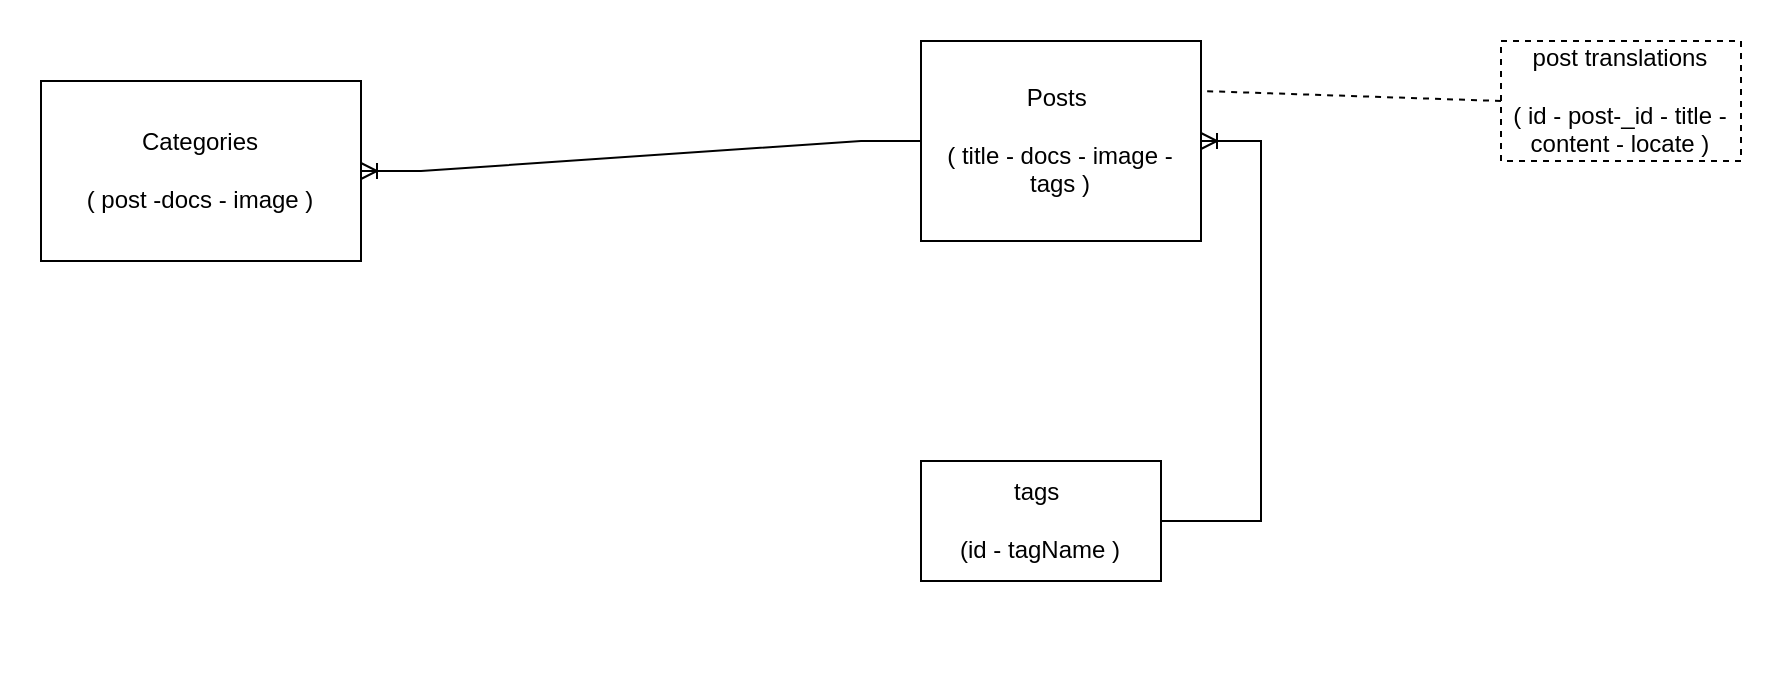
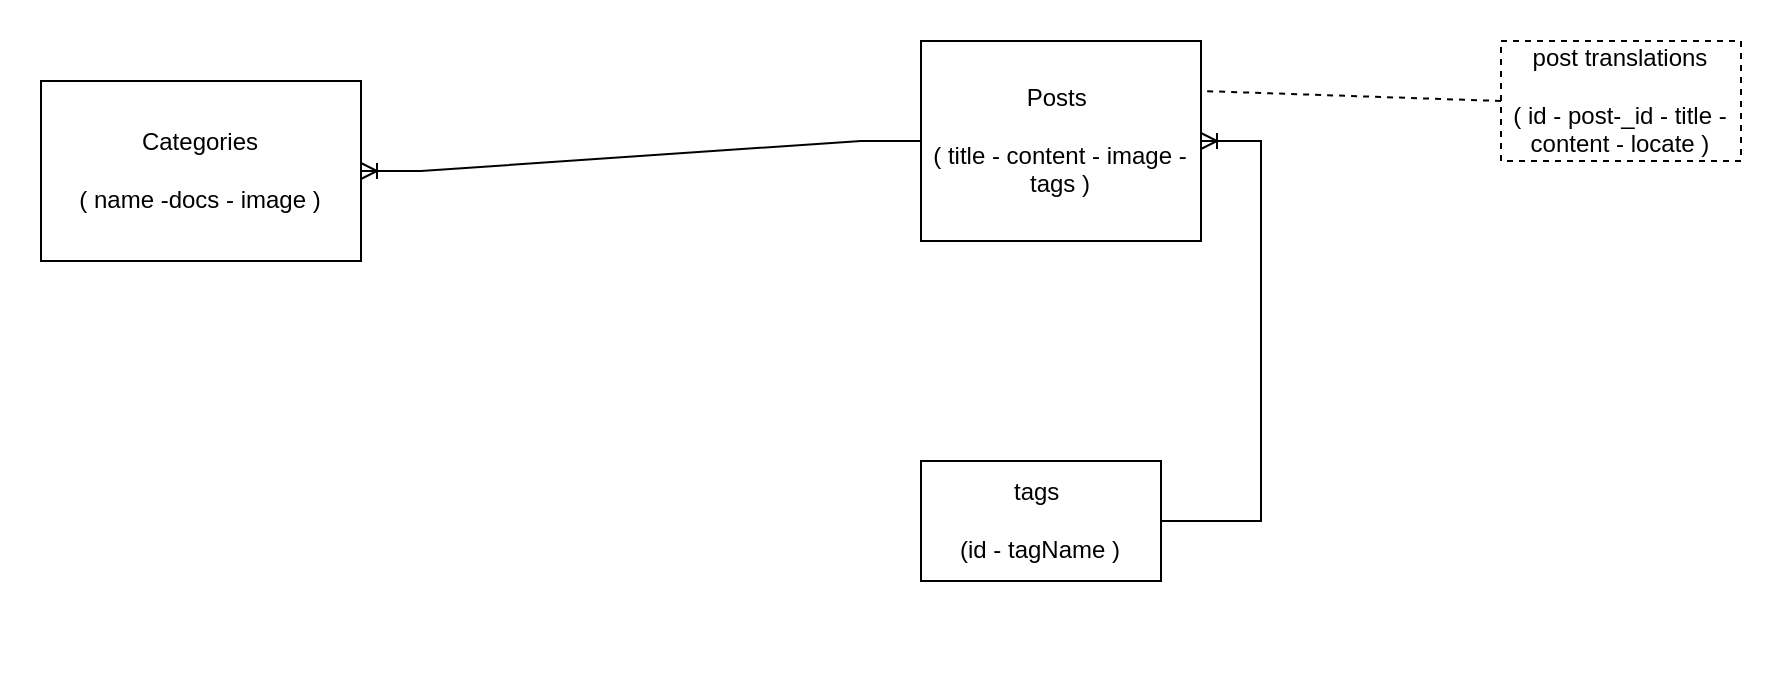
- <mxCell id="3" value="Posts&amp;nbsp;&lt;br&gt;&lt;br&gt;( title - docs - image - tags )" style="rounded=0;whiteSpace=wrap;html=1;" parent="1" vertex="1"><mxGeometry x="460" y="20" width="140" height="100" as="geometry" /></mxCell>
+ <mxCell id="3" value="Posts&amp;nbsp;&lt;br&gt;&lt;br&gt;( title - content - image - tags )" style="rounded=0;whiteSpace=wrap;html=1;" parent="1" vertex="1"><mxGeometry x="460" y="20" width="140" height="100" as="geometry" /></mxCell>
- <mxCell id="2" value="Categories&lt;br&gt;&lt;br&gt;( post -docs - image )" style="rounded=0;whiteSpace=wrap;html=1;" parent="1" vertex="1"><mxGeometry x="20" y="40" width="160" height="90" as="geometry" /></mxCell>
+ <mxCell id="2" value="Categories&lt;br&gt;&lt;br&gt;( name -docs - image )" style="rounded=0;whiteSpace=wrap;html=1;" parent="1" vertex="1"><mxGeometry x="20" y="40" width="160" height="90" as="geometry" /></mxCell>
